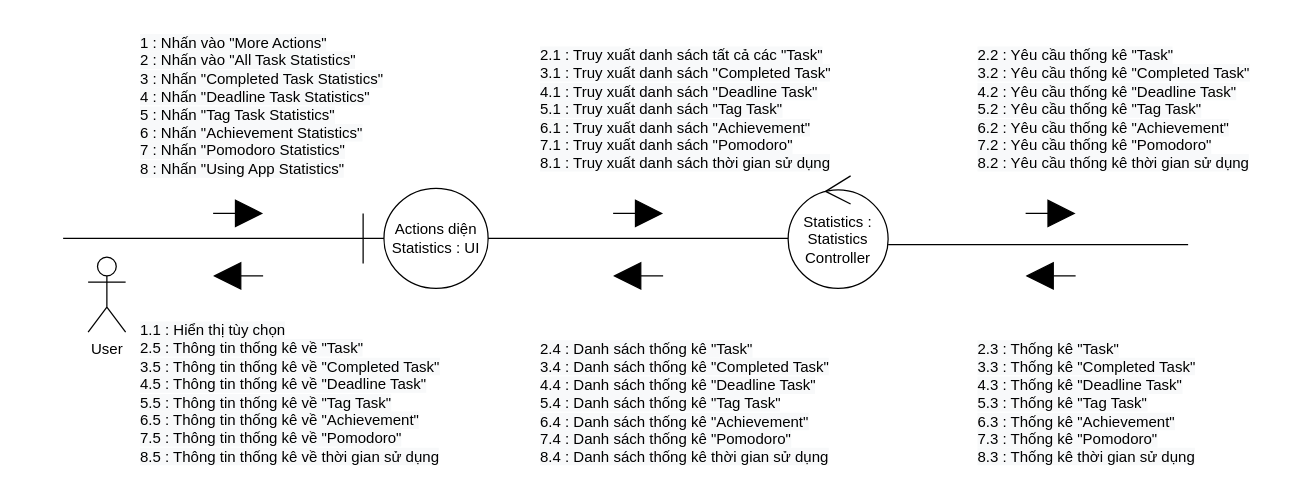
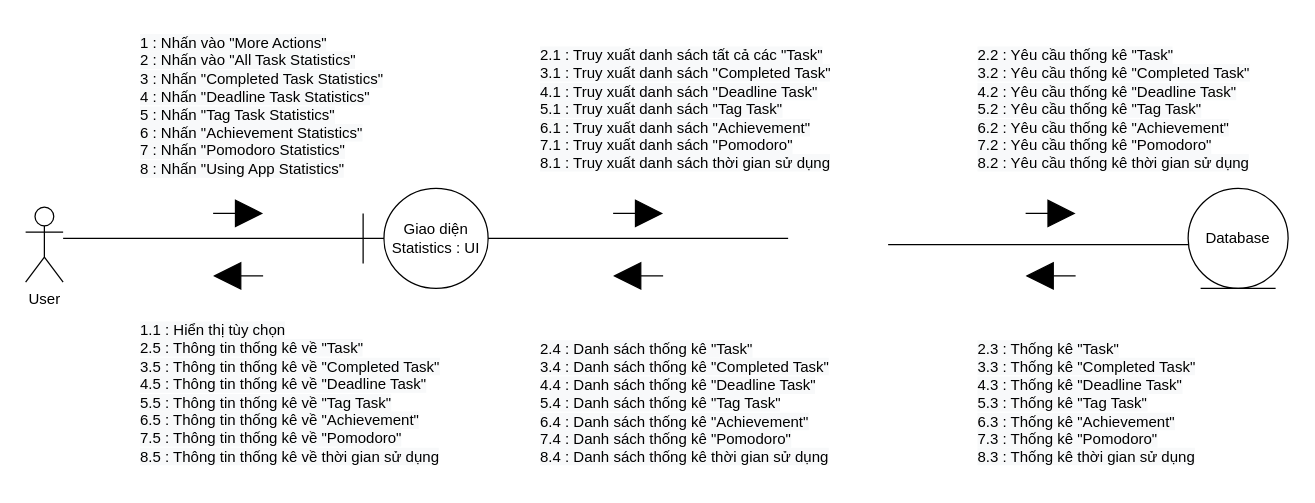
- <mxCell id="5" value="Statistics&amp;nbsp;: Statistics Controller" style="ellipse;shape=umlControl;whiteSpace=wrap;html=1;" parent="1" vertex="1"><mxGeometry x="630" y="140" width="80" height="90" as="geometry" /></mxCell>
- <mxCell id="3" value="Actions diện Statistics : UI" style="shape=umlBoundary;whiteSpace=wrap;html=1;" parent="1" vertex="1"><mxGeometry x="290" y="150" width="100" height="80" as="geometry" /></mxCell>
+ <mxCell id="3" value="Giao diện Statistics : UI" style="shape=umlBoundary;whiteSpace=wrap;html=1;" parent="1" vertex="1"><mxGeometry x="290" y="150" width="100" height="80" as="geometry" /></mxCell>
+ <mxCell id="4" value="Database" style="ellipse;shape=umlEntity;whiteSpace=wrap;html=1;" parent="1" vertex="1"><mxGeometry x="950" y="150" width="80" height="80" as="geometry" /></mxCell>
- <mxCell id="2" value="User&lt;br&gt;" style="shape=umlActor;verticalLabelPosition=bottom;verticalAlign=top;html=1;" parent="1" vertex="1"><mxGeometry x="70" y="205" width="30" height="60" as="geometry" /></mxCell>
+ <mxCell id="2" value="User&lt;br&gt;" style="shape=umlActor;verticalLabelPosition=bottom;verticalAlign=top;html=1;" parent="1" vertex="1"><mxGeometry x="20" y="165" width="30" height="60" as="geometry" /></mxCell>
